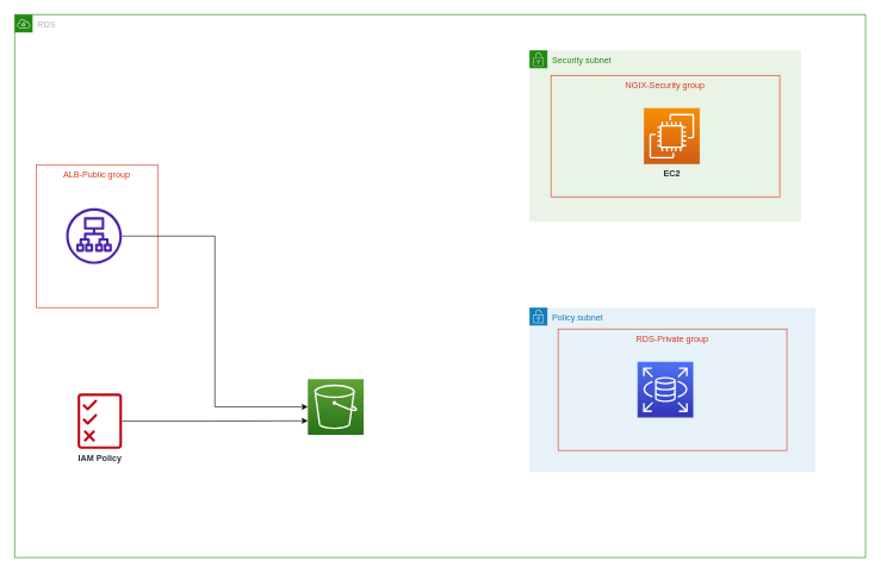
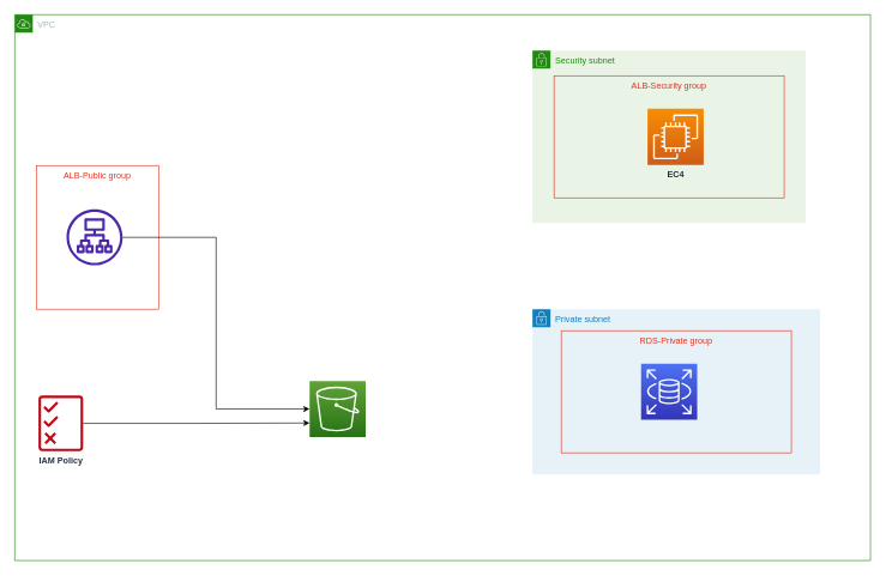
- <mxCell id="2" value="RDS" style="points=[[0,0],[0.25,0],[0.5,0],[0.75,0],[1,0],[1,0.25],[1,0.5],[1,0.75],[1,1],[0.75,1],[0.5,1],[0.25,1],[0,1],[0,0.75],[0,0.5],[0,0.25]];outlineConnect=0;gradientColor=none;html=1;whiteSpace=wrap;fontSize=12;fontStyle=0;container=1;pointerEvents=0;collapsible=0;recursiveResize=0;shape=mxgraph.aws4.group;grIcon=mxgraph.aws4.group_vpc;strokeColor=#248814;fillColor=none;verticalAlign=top;align=left;spacingLeft=30;fontColor=#AAB7B8;dashed=0;" vertex="1" parent="1"><mxGeometry x="20" y="20" width="1190" height="760" as="geometry" /></mxCell>
+ <mxCell id="2" value="VPC" style="points=[[0,0],[0.25,0],[0.5,0],[0.75,0],[1,0],[1,0.25],[1,0.5],[1,0.75],[1,1],[0.75,1],[0.5,1],[0.25,1],[0,1],[0,0.75],[0,0.5],[0,0.25]];outlineConnect=0;gradientColor=none;html=1;whiteSpace=wrap;fontSize=12;fontStyle=0;container=1;pointerEvents=0;collapsible=0;recursiveResize=0;shape=mxgraph.aws4.group;grIcon=mxgraph.aws4.group_vpc;strokeColor=#248814;fillColor=none;verticalAlign=top;align=left;spacingLeft=30;fontColor=#AAB7B8;dashed=0;" vertex="1" parent="1"><mxGeometry x="20" y="20" width="1190" height="760" as="geometry" /></mxCell>
- <mxCell id="10" value="NGIX-Security group" style="fillColor=none;strokeColor=#DD3522;verticalAlign=top;fontStyle=0;fontColor=#DD3522;whiteSpace=wrap;html=1;" vertex="1" parent="9"><mxGeometry x="30" y="35" width="320" height="170" as="geometry" /></mxCell>
+ <mxCell id="10" value="ALB-Security group" style="fillColor=none;strokeColor=#DD3522;verticalAlign=top;fontStyle=0;fontColor=#DD3522;whiteSpace=wrap;html=1;" vertex="1" parent="9"><mxGeometry x="30" y="35" width="320" height="170" as="geometry" /></mxCell>
- <mxCell id="11" value="&lt;b&gt;EC2&lt;/b&gt;" style="sketch=0;points=[[0,0,0],[0.25,0,0],[0.5,0,0],[0.75,0,0],[1,0,0],[0,1,0],[0.25,1,0],[0.5,1,0],[0.75,1,0],[1,1,0],[0,0.25,0],[0,0.5,0],[0,0.75,0],[1,0.25,0],[1,0.5,0],[1,0.75,0]];outlineConnect=0;fontColor=#232F3E;gradientColor=#F78E04;gradientDirection=north;fillColor=#D05C17;strokeColor=#ffffff;dashed=0;verticalLabelPosition=bottom;verticalAlign=top;align=center;html=1;fontSize=12;fontStyle=0;aspect=fixed;shape=mxgraph.aws4.resourceIcon;resIcon=mxgraph.aws4.ec2;" vertex="1" parent="9"><mxGeometry x="160" y="81" width="78" height="78" as="geometry" /></mxCell>
+ <mxCell id="11" value="&lt;b&gt;EC4&lt;/b&gt;" style="sketch=0;points=[[0,0,0],[0.25,0,0],[0.5,0,0],[0.75,0,0],[1,0,0],[0,1,0],[0.25,1,0],[0.5,1,0],[0.75,1,0],[1,1,0],[0,0.25,0],[0,0.5,0],[0,0.75,0],[1,0.25,0],[1,0.5,0],[1,0.75,0]];outlineConnect=0;fontColor=#232F3E;gradientColor=#F78E04;gradientDirection=north;fillColor=#D05C17;strokeColor=#ffffff;dashed=0;verticalLabelPosition=bottom;verticalAlign=top;align=center;html=1;fontSize=12;fontStyle=0;aspect=fixed;shape=mxgraph.aws4.resourceIcon;resIcon=mxgraph.aws4.ec2;" vertex="1" parent="9"><mxGeometry x="160" y="81" width="78" height="78" as="geometry" /></mxCell>
- <mxCell id="12" value="Policy subnet" style="points=[[0,0],[0.25,0],[0.5,0],[0.75,0],[1,0],[1,0.25],[1,0.5],[1,0.75],[1,1],[0.75,1],[0.5,1],[0.25,1],[0,1],[0,0.75],[0,0.5],[0,0.25]];outlineConnect=0;gradientColor=none;html=1;whiteSpace=wrap;fontSize=12;fontStyle=0;container=1;pointerEvents=0;collapsible=0;recursiveResize=0;shape=mxgraph.aws4.group;grIcon=mxgraph.aws4.group_security_group;grStroke=0;strokeColor=#147EBA;fillColor=#E6F2F8;verticalAlign=top;align=left;spacingLeft=30;fontColor=#147EBA;dashed=0;" vertex="1" parent="2"><mxGeometry x="720" y="410" width="400" height="230" as="geometry" /></mxCell>
+ <mxCell id="12" value="Private subnet" style="points=[[0,0],[0.25,0],[0.5,0],[0.75,0],[1,0],[1,0.25],[1,0.5],[1,0.75],[1,1],[0.75,1],[0.5,1],[0.25,1],[0,1],[0,0.75],[0,0.5],[0,0.25]];outlineConnect=0;gradientColor=none;html=1;whiteSpace=wrap;fontSize=12;fontStyle=0;container=1;pointerEvents=0;collapsible=0;recursiveResize=0;shape=mxgraph.aws4.group;grIcon=mxgraph.aws4.group_security_group;grStroke=0;strokeColor=#147EBA;fillColor=#E6F2F8;verticalAlign=top;align=left;spacingLeft=30;fontColor=#147EBA;dashed=0;" vertex="1" parent="2"><mxGeometry x="720" y="410" width="400" height="230" as="geometry" /></mxCell>
- <mxCell id="5" value="&lt;b&gt;IAM Policy&lt;/b&gt;" style="sketch=0;outlineConnect=0;fontColor=#232F3E;gradientColor=none;fillColor=#BF0816;strokeColor=none;dashed=0;verticalLabelPosition=bottom;verticalAlign=top;align=center;html=1;fontSize=12;fontStyle=0;aspect=fixed;pointerEvents=1;shape=mxgraph.aws4.permissions;" vertex="1" parent="2"><mxGeometry x="88" y="530" width="62" height="78" as="geometry" /></mxCell>
+ <mxCell id="5" value="&lt;b&gt;IAM Policy&lt;/b&gt;" style="sketch=0;outlineConnect=0;fontColor=#232F3E;gradientColor=none;fillColor=#BF0816;strokeColor=none;dashed=0;verticalLabelPosition=bottom;verticalAlign=top;align=center;html=1;fontSize=12;fontStyle=0;aspect=fixed;pointerEvents=1;shape=mxgraph.aws4.permissions;" vertex="1" parent="2"><mxGeometry x="33" y="530" width="62" height="78" as="geometry" /></mxCell>
